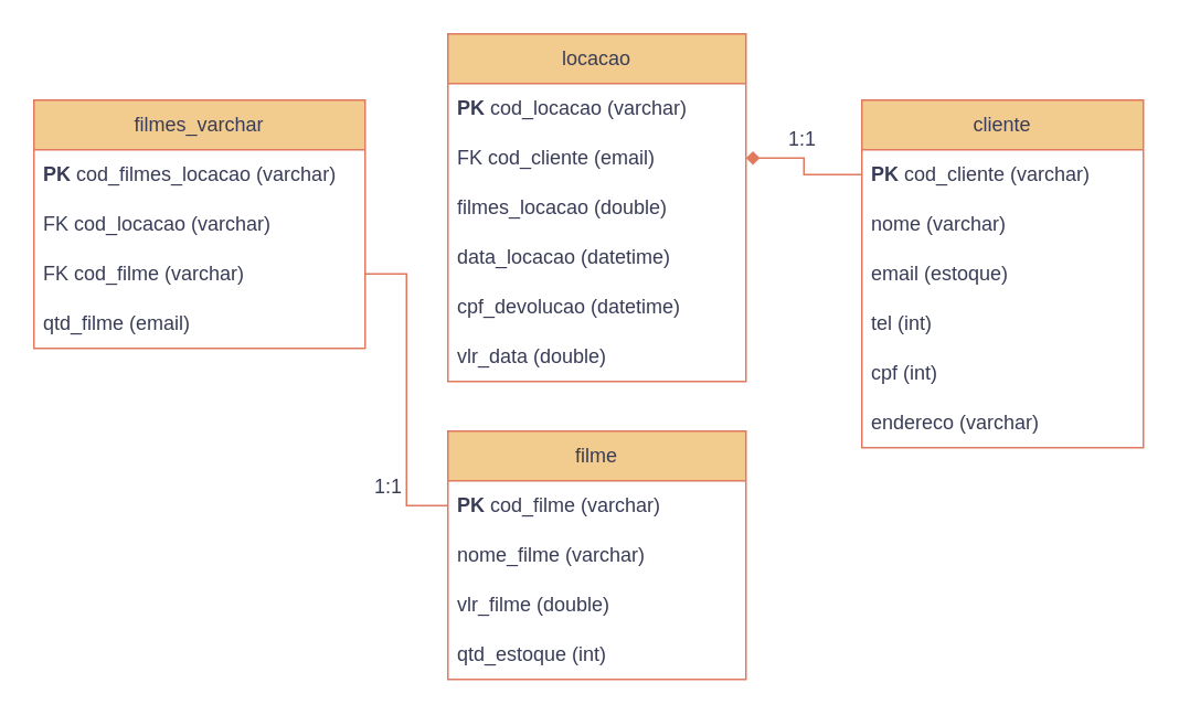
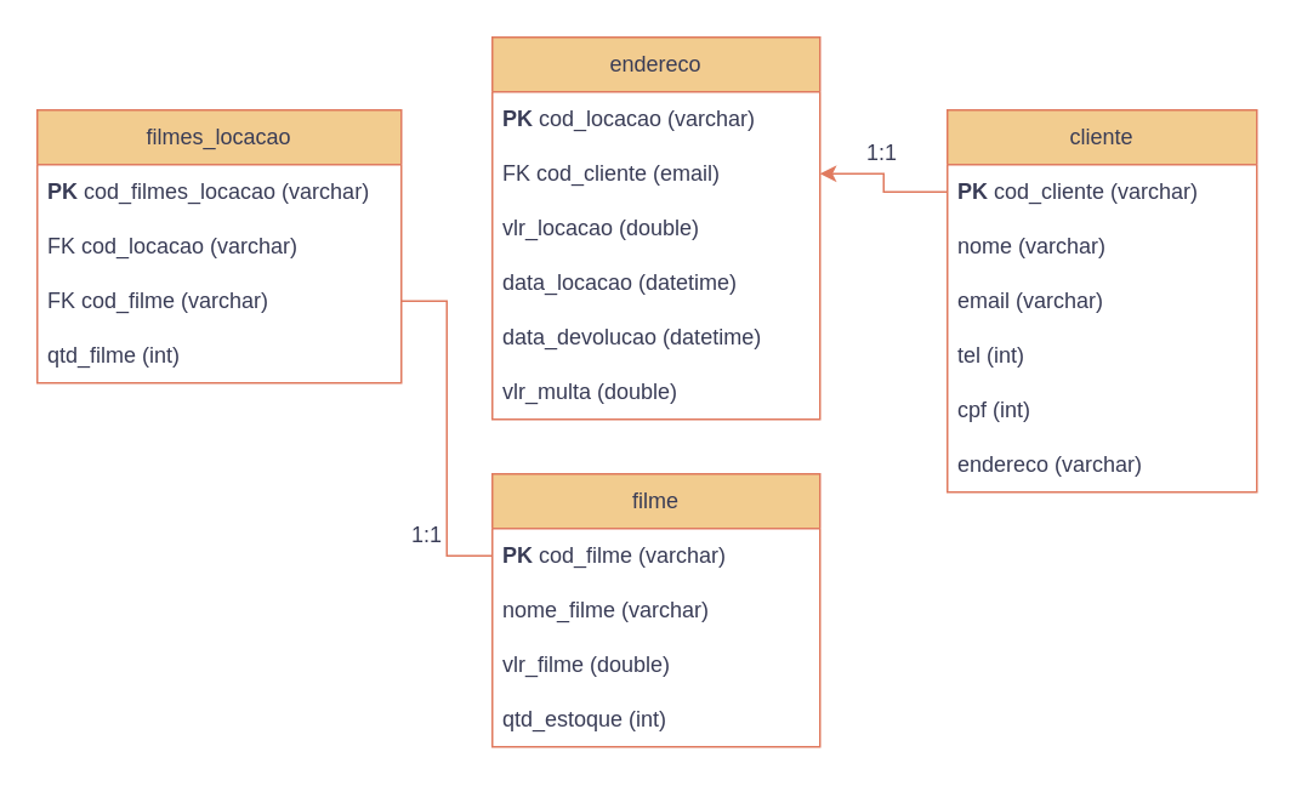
- <mxCell id="2" value="locacao" style="swimlane;fontStyle=0;childLayout=stackLayout;horizontal=1;startSize=30;horizontalStack=0;resizeParent=1;resizeParentMax=0;resizeLast=0;collapsible=1;marginBottom=0;whiteSpace=wrap;html=1;fillColor=#F2CC8F;labelBackgroundColor=none;strokeColor=#E07A5F;fontColor=#393C56;" parent="1" vertex="1"><mxGeometry x="270" y="20" width="180" height="210" as="geometry" /></mxCell>
+ <mxCell id="2" value="endereco" style="swimlane;fontStyle=0;childLayout=stackLayout;horizontal=1;startSize=30;horizontalStack=0;resizeParent=1;resizeParentMax=0;resizeLast=0;collapsible=1;marginBottom=0;whiteSpace=wrap;html=1;fillColor=#F2CC8F;labelBackgroundColor=none;strokeColor=#E07A5F;fontColor=#393C56;" parent="1" vertex="1"><mxGeometry x="270" y="20" width="180" height="210" as="geometry" /></mxCell>
- <mxCell id="21" value="filmes_varchar" style="swimlane;fontStyle=0;childLayout=stackLayout;horizontal=1;startSize=30;horizontalStack=0;resizeParent=1;resizeParentMax=0;resizeLast=0;collapsible=1;marginBottom=0;whiteSpace=wrap;html=1;fillColor=#F2CC8F;labelBackgroundColor=none;strokeColor=#E07A5F;fontColor=#393C56;" parent="1" vertex="1"><mxGeometry x="20" y="60" width="200" height="150" as="geometry" /></mxCell>
+ <mxCell id="21" value="filmes_locacao" style="swimlane;fontStyle=0;childLayout=stackLayout;horizontal=1;startSize=30;horizontalStack=0;resizeParent=1;resizeParentMax=0;resizeLast=0;collapsible=1;marginBottom=0;whiteSpace=wrap;html=1;fillColor=#F2CC8F;labelBackgroundColor=none;strokeColor=#E07A5F;fontColor=#393C56;" parent="1" vertex="1"><mxGeometry x="20" y="60" width="200" height="150" as="geometry" /></mxCell>
- <mxCell id="26" style="edgeStyle=orthogonalEdgeStyle;rounded=0;orthogonalLoop=1;jettySize=auto;html=1;exitX=0;exitY=0.5;exitDx=0;exitDy=0;entryX=1;entryY=0.5;entryDx=0;entryDy=0;strokeColor=#E07A5F;fontColor=#393C56;fillColor=#F2CC8F;endArrow=diamond;" edge="1" parent="1" source="15" target="4"><mxGeometry relative="1" as="geometry" /></mxCell>
+ <mxCell id="26" style="edgeStyle=orthogonalEdgeStyle;rounded=0;orthogonalLoop=1;jettySize=auto;html=1;exitX=0;exitY=0.5;exitDx=0;exitDy=0;entryX=1;entryY=0.5;entryDx=0;entryDy=0;strokeColor=#E07A5F;fontColor=#393C56;fillColor=#F2CC8F;" edge="1" parent="1" source="15" target="4"><mxGeometry relative="1" as="geometry" /></mxCell>
- <mxCell id="5" value="filmes_locacao (double)" style="text;strokeColor=none;fillColor=none;align=left;verticalAlign=middle;spacingLeft=4;spacingRight=4;overflow=hidden;points=[[0,0.5],[1,0.5]];portConstraint=eastwest;rotatable=0;whiteSpace=wrap;html=1;labelBackgroundColor=none;fontColor=#393C56;" parent="2" vertex="1"><mxGeometry y="90" width="180" height="30" as="geometry" /></mxCell>
+ <mxCell id="5" value="vlr_locacao (double)" style="text;strokeColor=none;fillColor=none;align=left;verticalAlign=middle;spacingLeft=4;spacingRight=4;overflow=hidden;points=[[0,0.5],[1,0.5]];portConstraint=eastwest;rotatable=0;whiteSpace=wrap;html=1;labelBackgroundColor=none;fontColor=#393C56;" parent="2" vertex="1"><mxGeometry y="90" width="180" height="30" as="geometry" /></mxCell>
- <mxCell id="17" value="email (estoque)" style="text;strokeColor=none;fillColor=none;align=left;verticalAlign=middle;spacingLeft=4;spacingRight=4;overflow=hidden;points=[[0,0.5],[1,0.5]];portConstraint=eastwest;rotatable=0;whiteSpace=wrap;html=1;labelBackgroundColor=none;fontColor=#393C56;" parent="14" vertex="1"><mxGeometry y="90" width="170" height="30" as="geometry" /></mxCell>
+ <mxCell id="17" value="email (varchar)" style="text;strokeColor=none;fillColor=none;align=left;verticalAlign=middle;spacingLeft=4;spacingRight=4;overflow=hidden;points=[[0,0.5],[1,0.5]];portConstraint=eastwest;rotatable=0;whiteSpace=wrap;html=1;labelBackgroundColor=none;fontColor=#393C56;" parent="14" vertex="1"><mxGeometry y="90" width="170" height="30" as="geometry" /></mxCell>
- <mxCell id="7" value="cpf_devolucao (datetime)" style="text;strokeColor=none;fillColor=none;align=left;verticalAlign=middle;spacingLeft=4;spacingRight=4;overflow=hidden;points=[[0,0.5],[1,0.5]];portConstraint=eastwest;rotatable=0;whiteSpace=wrap;html=1;labelBackgroundColor=none;fontColor=#393C56;" parent="2" vertex="1"><mxGeometry y="150" width="180" height="30" as="geometry" /></mxCell>
+ <mxCell id="7" value="data_devolucao (datetime)" style="text;strokeColor=none;fillColor=none;align=left;verticalAlign=middle;spacingLeft=4;spacingRight=4;overflow=hidden;points=[[0,0.5],[1,0.5]];portConstraint=eastwest;rotatable=0;whiteSpace=wrap;html=1;labelBackgroundColor=none;fontColor=#393C56;" parent="2" vertex="1"><mxGeometry y="150" width="180" height="30" as="geometry" /></mxCell>
- <mxCell id="25" value="qtd_filme (email)" style="text;strokeColor=none;fillColor=none;align=left;verticalAlign=middle;spacingLeft=4;spacingRight=4;overflow=hidden;points=[[0,0.5],[1,0.5]];portConstraint=eastwest;rotatable=0;whiteSpace=wrap;html=1;labelBackgroundColor=none;fontColor=#393C56;" parent="21" vertex="1"><mxGeometry y="120" width="200" height="30" as="geometry" /></mxCell>
+ <mxCell id="25" value="qtd_filme (int)" style="text;strokeColor=none;fillColor=none;align=left;verticalAlign=middle;spacingLeft=4;spacingRight=4;overflow=hidden;points=[[0,0.5],[1,0.5]];portConstraint=eastwest;rotatable=0;whiteSpace=wrap;html=1;labelBackgroundColor=none;fontColor=#393C56;" parent="21" vertex="1"><mxGeometry y="120" width="200" height="30" as="geometry" /></mxCell>
- <mxCell id="8" value="vlr_data (double)" style="text;strokeColor=none;fillColor=none;align=left;verticalAlign=middle;spacingLeft=4;spacingRight=4;overflow=hidden;points=[[0,0.5],[1,0.5]];portConstraint=eastwest;rotatable=0;whiteSpace=wrap;html=1;labelBackgroundColor=none;fontColor=#393C56;" parent="2" vertex="1"><mxGeometry y="180" width="180" height="30" as="geometry" /></mxCell>
+ <mxCell id="8" value="vlr_multa (double)" style="text;strokeColor=none;fillColor=none;align=left;verticalAlign=middle;spacingLeft=4;spacingRight=4;overflow=hidden;points=[[0,0.5],[1,0.5]];portConstraint=eastwest;rotatable=0;whiteSpace=wrap;html=1;labelBackgroundColor=none;fontColor=#393C56;" parent="2" vertex="1"><mxGeometry y="180" width="180" height="30" as="geometry" /></mxCell>
